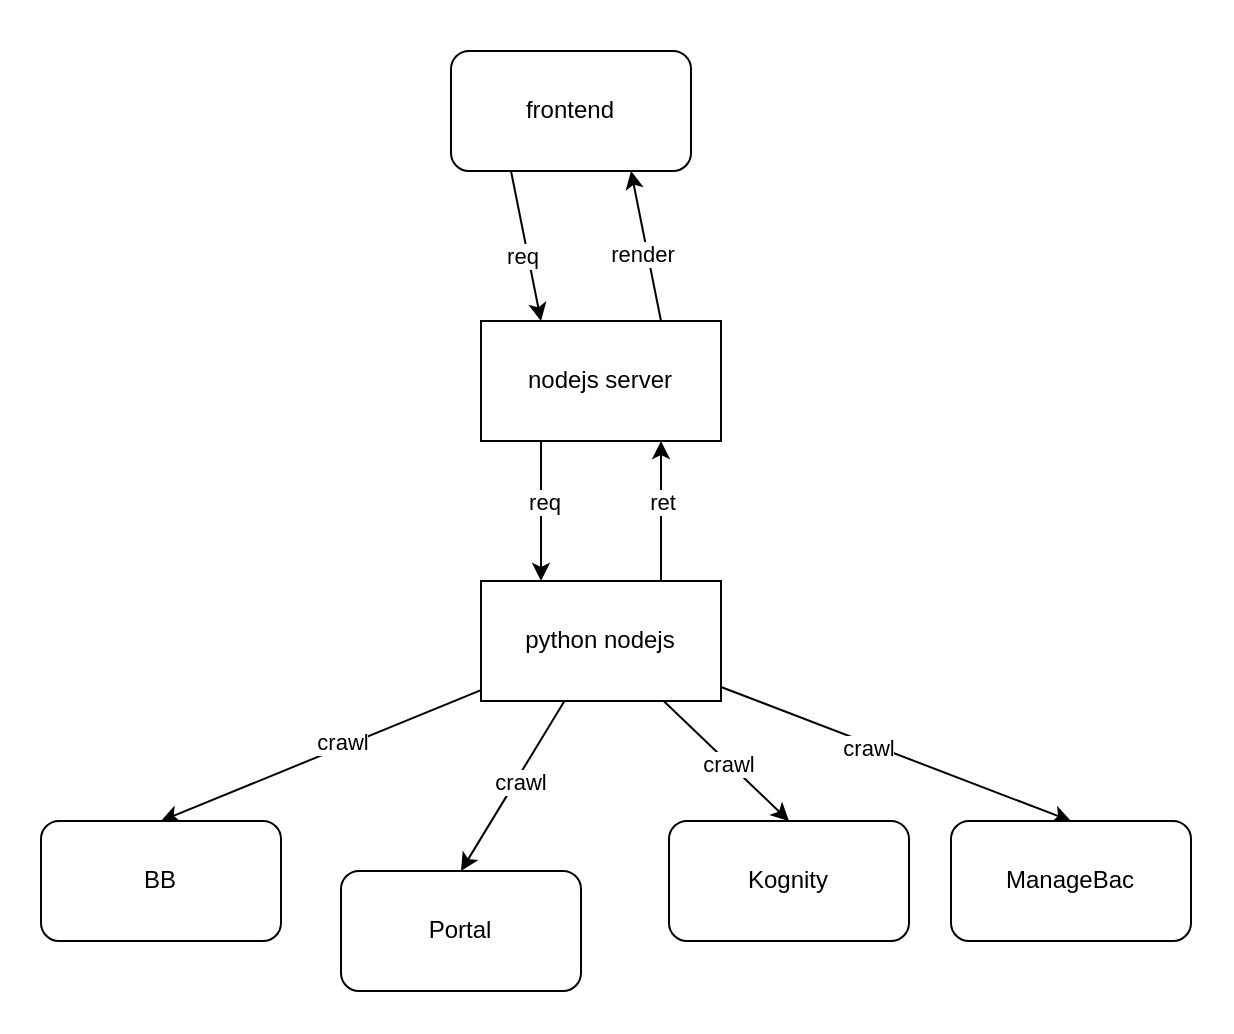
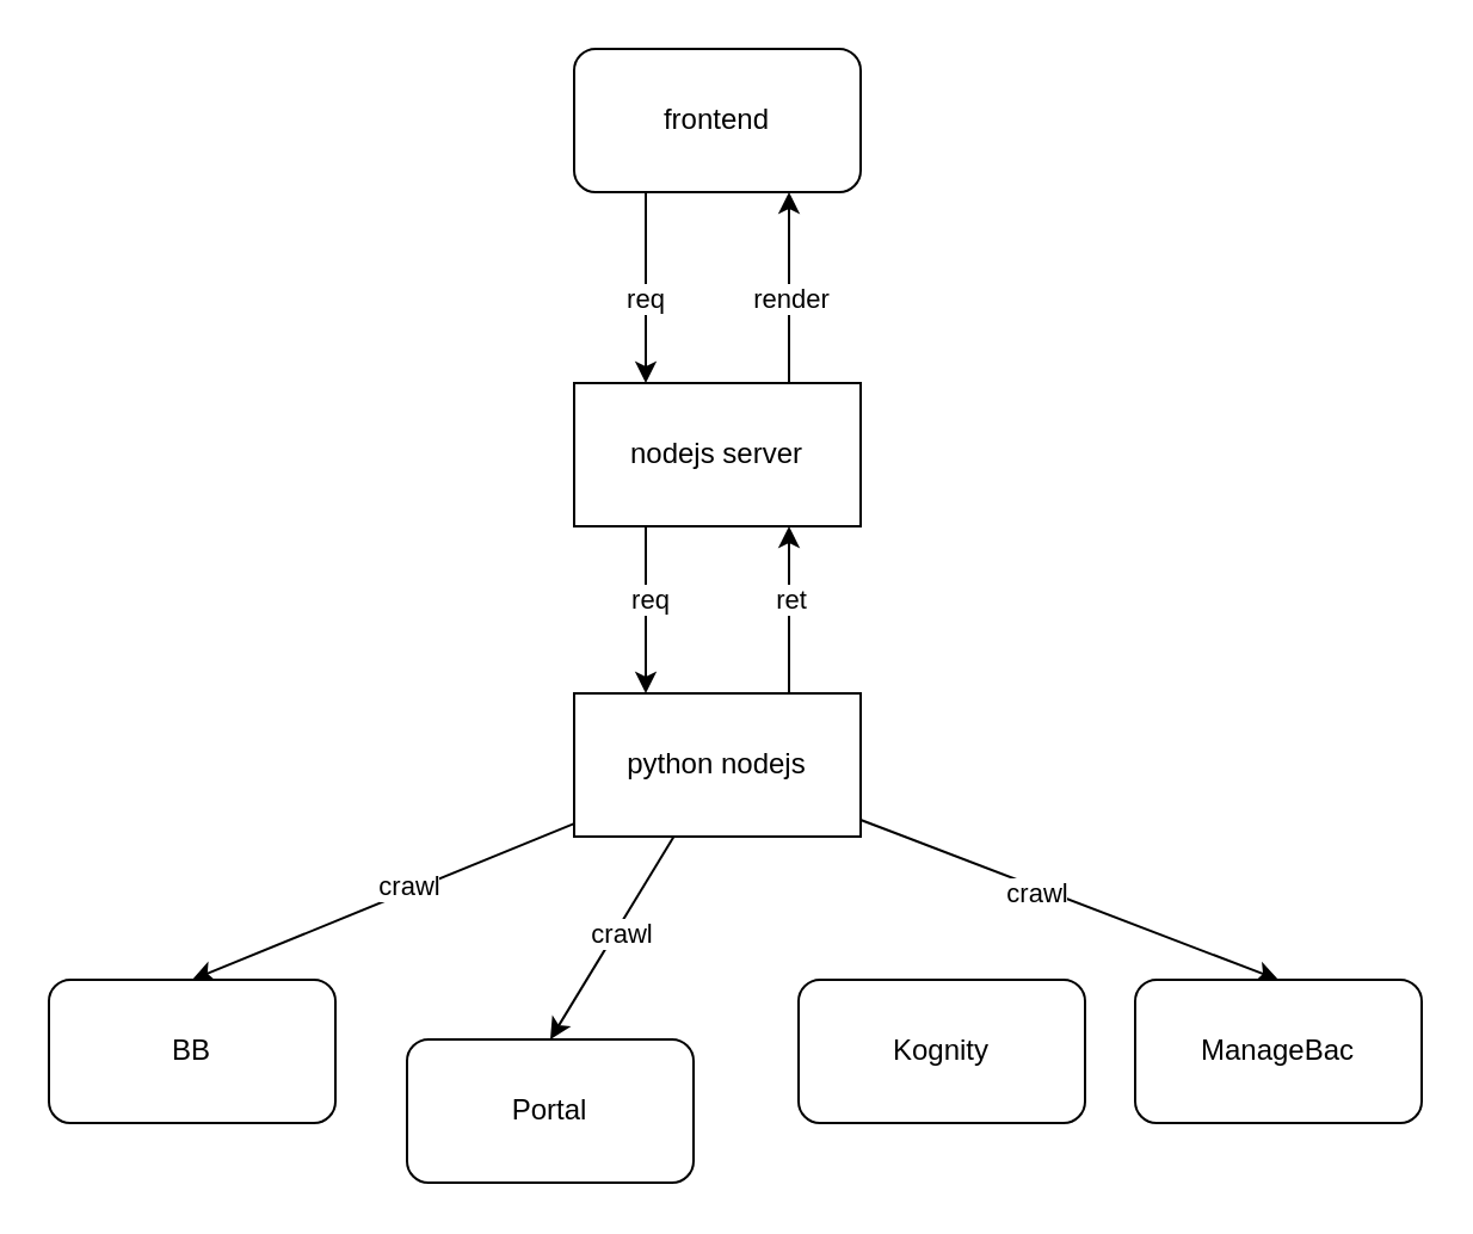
- <mxCell id="20" value="frontend" style="rounded=1;whiteSpace=wrap;html=1;" parent="1" vertex="1"><mxGeometry x="225" y="25" width="120" height="60" as="geometry" /></mxCell>
+ <mxCell id="20" value="frontend" style="rounded=1;whiteSpace=wrap;html=1;" parent="1" vertex="1"><mxGeometry x="240" y="20" width="120" height="60" as="geometry" /></mxCell>
- <mxCell id="13" style="rounded=0;orthogonalLoop=1;jettySize=auto;html=1;entryX=0.5;entryY=0;entryDx=0;entryDy=0;" edge="1" parent="1" source="17" target="24"><mxGeometry relative="1" as="geometry" /></mxCell>
- <mxCell id="14" value="crawl" style="edgeLabel;html=1;align=center;verticalAlign=middle;resizable=0;points=[];" vertex="1" connectable="0" parent="13"><mxGeometry x="-0.394" y="2" relative="1" as="geometry"><mxPoint x="12" y="15" as="offset" /></mxGeometry></mxCell>
